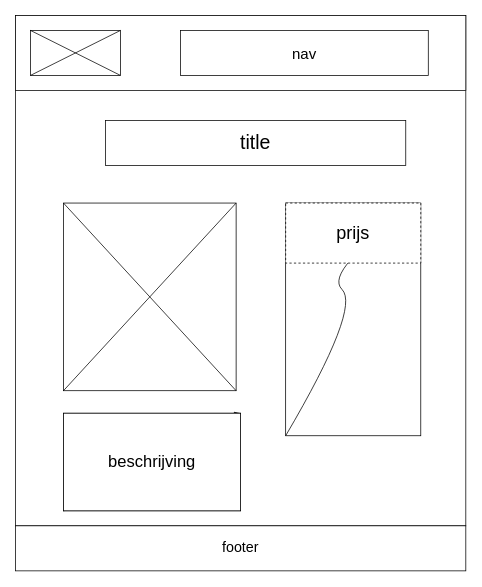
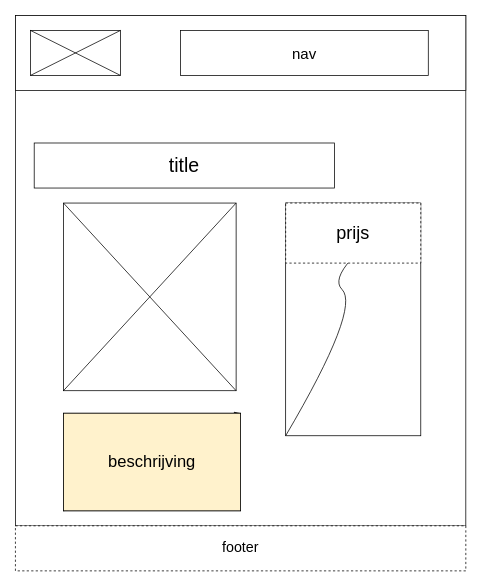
- <mxCell id="4" value="title" style="rounded=0;whiteSpace=wrap;html=1;fontSize=26;" vertex="1" parent="1"><mxGeometry x="140" y="160" width="400" height="60" as="geometry" /></mxCell>
+ <mxCell id="4" value="title" style="rounded=0;whiteSpace=wrap;html=1;fontSize=26;" vertex="1" parent="1"><mxGeometry x="45" y="190" width="400" height="60" as="geometry" /></mxCell>
- <mxCell id="11" value="beschrijving" style="rounded=0;whiteSpace=wrap;html=1;fontSize=22;" vertex="1" parent="1"><mxGeometry x="84" y="550" width="236" height="130" as="geometry" /></mxCell>
+ <mxCell id="11" value="beschrijving" style="rounded=0;whiteSpace=wrap;html=1;fontSize=22;fillColor=#fff2cc;" vertex="1" parent="1"><mxGeometry x="84" y="550" width="236" height="130" as="geometry" /></mxCell>
- <mxCell id="18" value="footer" style="rounded=0;whiteSpace=wrap;html=1;fontSize=19;" vertex="1" parent="1"><mxGeometry x="20" y="700" width="600" height="60" as="geometry" /></mxCell>
+ <mxCell id="18" value="footer" style="rounded=0;whiteSpace=wrap;html=1;fontSize=19;dashed=1;" vertex="1" parent="1"><mxGeometry x="20" y="700" width="600" height="60" as="geometry" /></mxCell>
